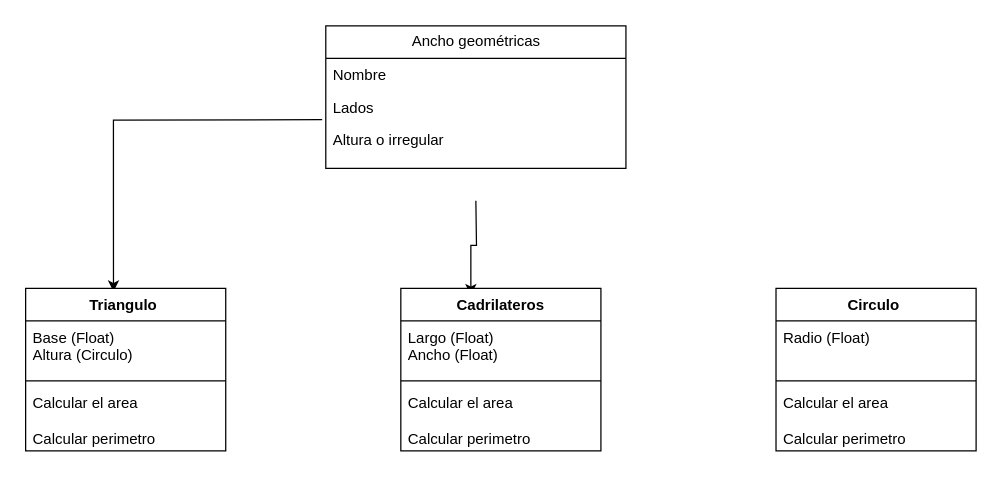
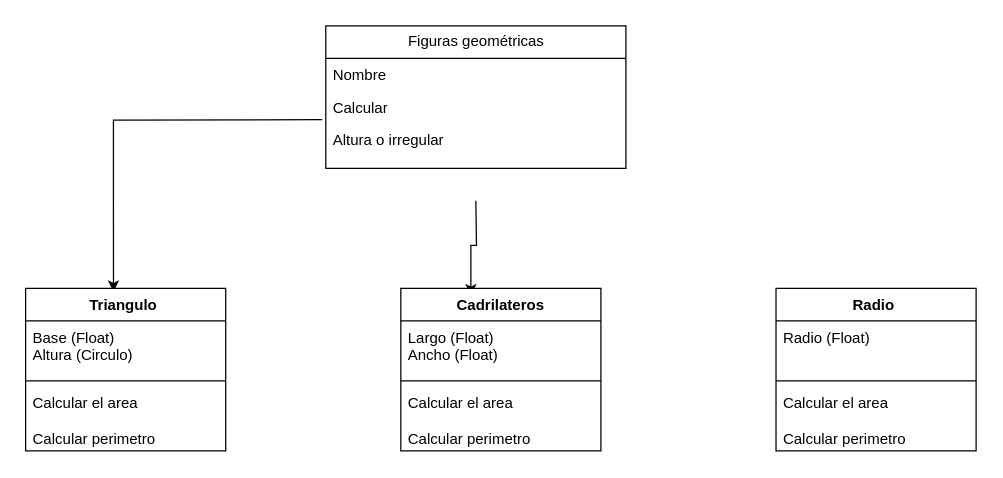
- <mxCell id="2" value="Ancho geométricas" style="swimlane;fontStyle=0;childLayout=stackLayout;horizontal=1;startSize=26;fillColor=none;horizontalStack=0;resizeParent=1;resizeParentMax=0;resizeLast=0;collapsible=1;marginBottom=0;html=1;" vertex="1" parent="1"><mxGeometry x="260" y="20" width="240" height="114" as="geometry" /></mxCell>
+ <mxCell id="2" value="Figuras geométricas" style="swimlane;fontStyle=0;childLayout=stackLayout;horizontal=1;startSize=26;fillColor=none;horizontalStack=0;resizeParent=1;resizeParentMax=0;resizeLast=0;collapsible=1;marginBottom=0;html=1;" vertex="1" parent="1"><mxGeometry x="260" y="20" width="240" height="114" as="geometry" /></mxCell>
- <mxCell id="4" value="Lados" style="text;strokeColor=none;fillColor=none;align=left;verticalAlign=top;spacingLeft=4;spacingRight=4;overflow=hidden;rotatable=0;points=[[0,0.5],[1,0.5]];portConstraint=eastwest;whiteSpace=wrap;html=1;" vertex="1" parent="2"><mxGeometry y="52" width="240" height="26" as="geometry" /></mxCell>
+ <mxCell id="4" value="Calcular" style="text;strokeColor=none;fillColor=none;align=left;verticalAlign=top;spacingLeft=4;spacingRight=4;overflow=hidden;rotatable=0;points=[[0,0.5],[1,0.5]];portConstraint=eastwest;whiteSpace=wrap;html=1;" vertex="1" parent="2"><mxGeometry y="52" width="240" height="26" as="geometry" /></mxCell>
- <mxCell id="16" value="&lt;div&gt;Circulo&amp;nbsp;&lt;/div&gt;" style="swimlane;fontStyle=1;align=center;verticalAlign=top;childLayout=stackLayout;horizontal=1;startSize=26;horizontalStack=0;resizeParent=1;resizeParentMax=0;resizeLast=0;collapsible=1;marginBottom=0;whiteSpace=wrap;html=1;" vertex="1" parent="1"><mxGeometry x="620" y="230" width="160" height="130" as="geometry" /></mxCell>
+ <mxCell id="16" value="&lt;div&gt;Radio&amp;nbsp;&lt;/div&gt;" style="swimlane;fontStyle=1;align=center;verticalAlign=top;childLayout=stackLayout;horizontal=1;startSize=26;horizontalStack=0;resizeParent=1;resizeParentMax=0;resizeLast=0;collapsible=1;marginBottom=0;whiteSpace=wrap;html=1;" vertex="1" parent="1"><mxGeometry x="620" y="230" width="160" height="130" as="geometry" /></mxCell>
